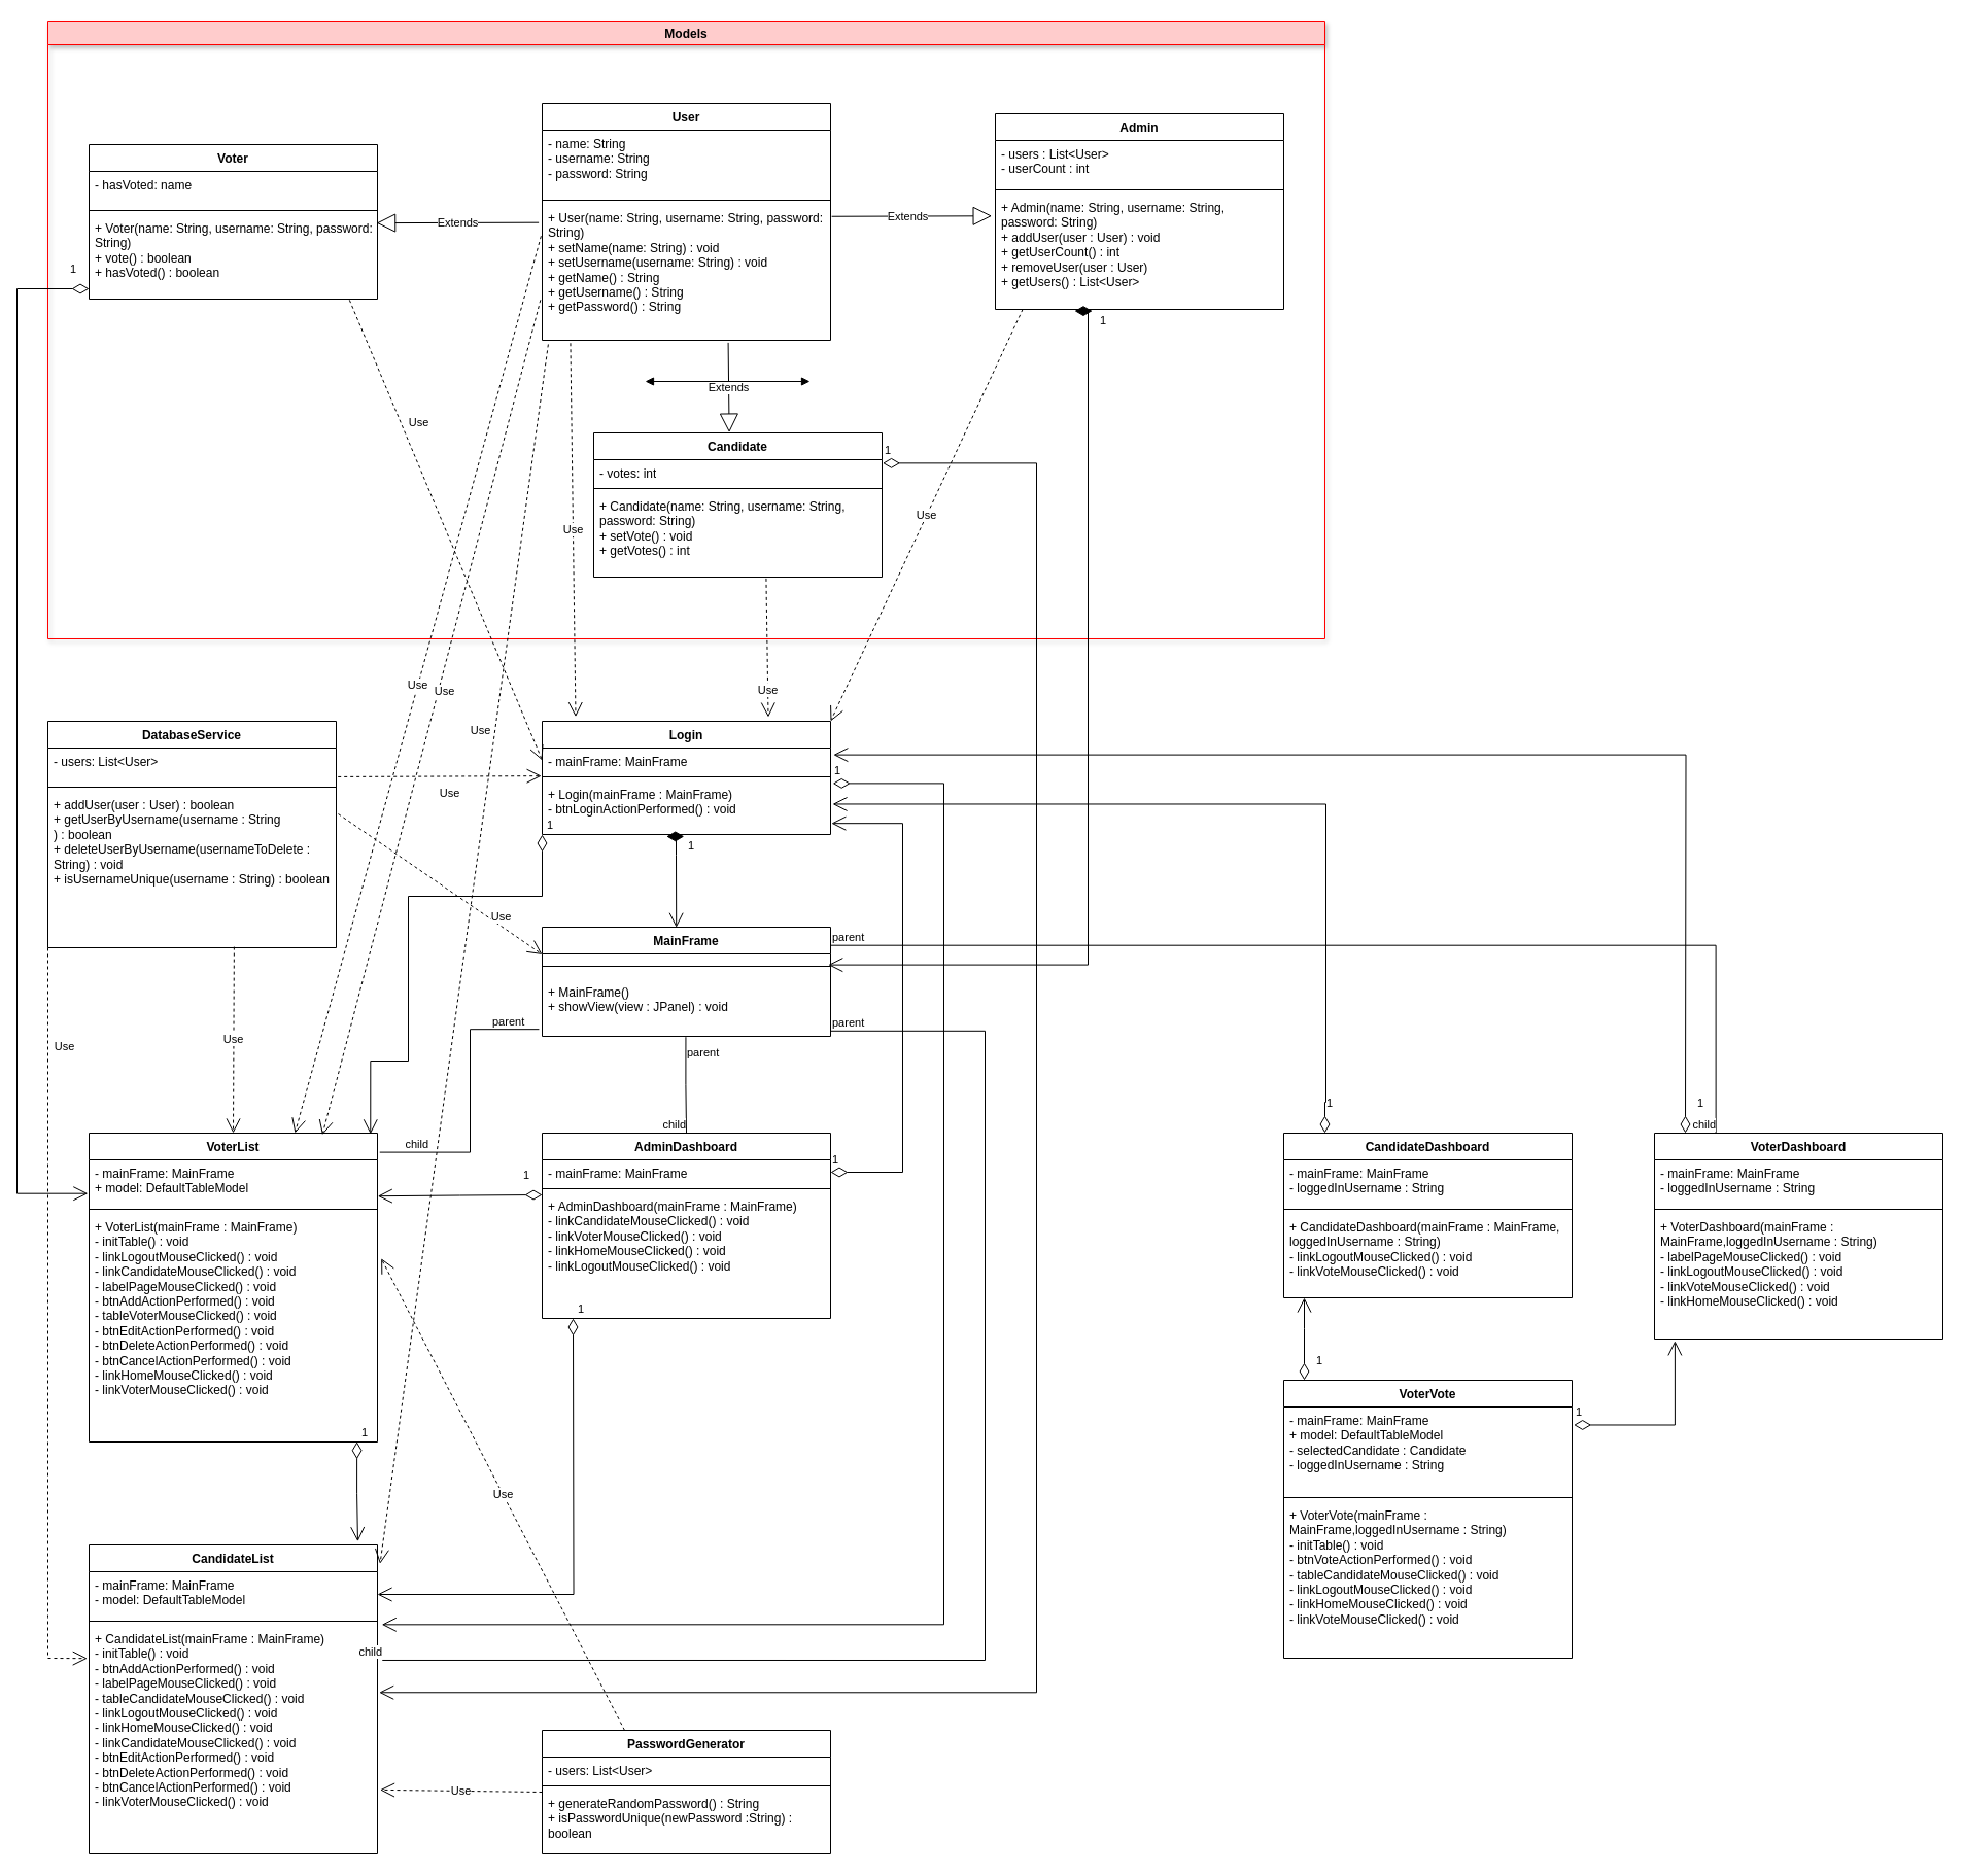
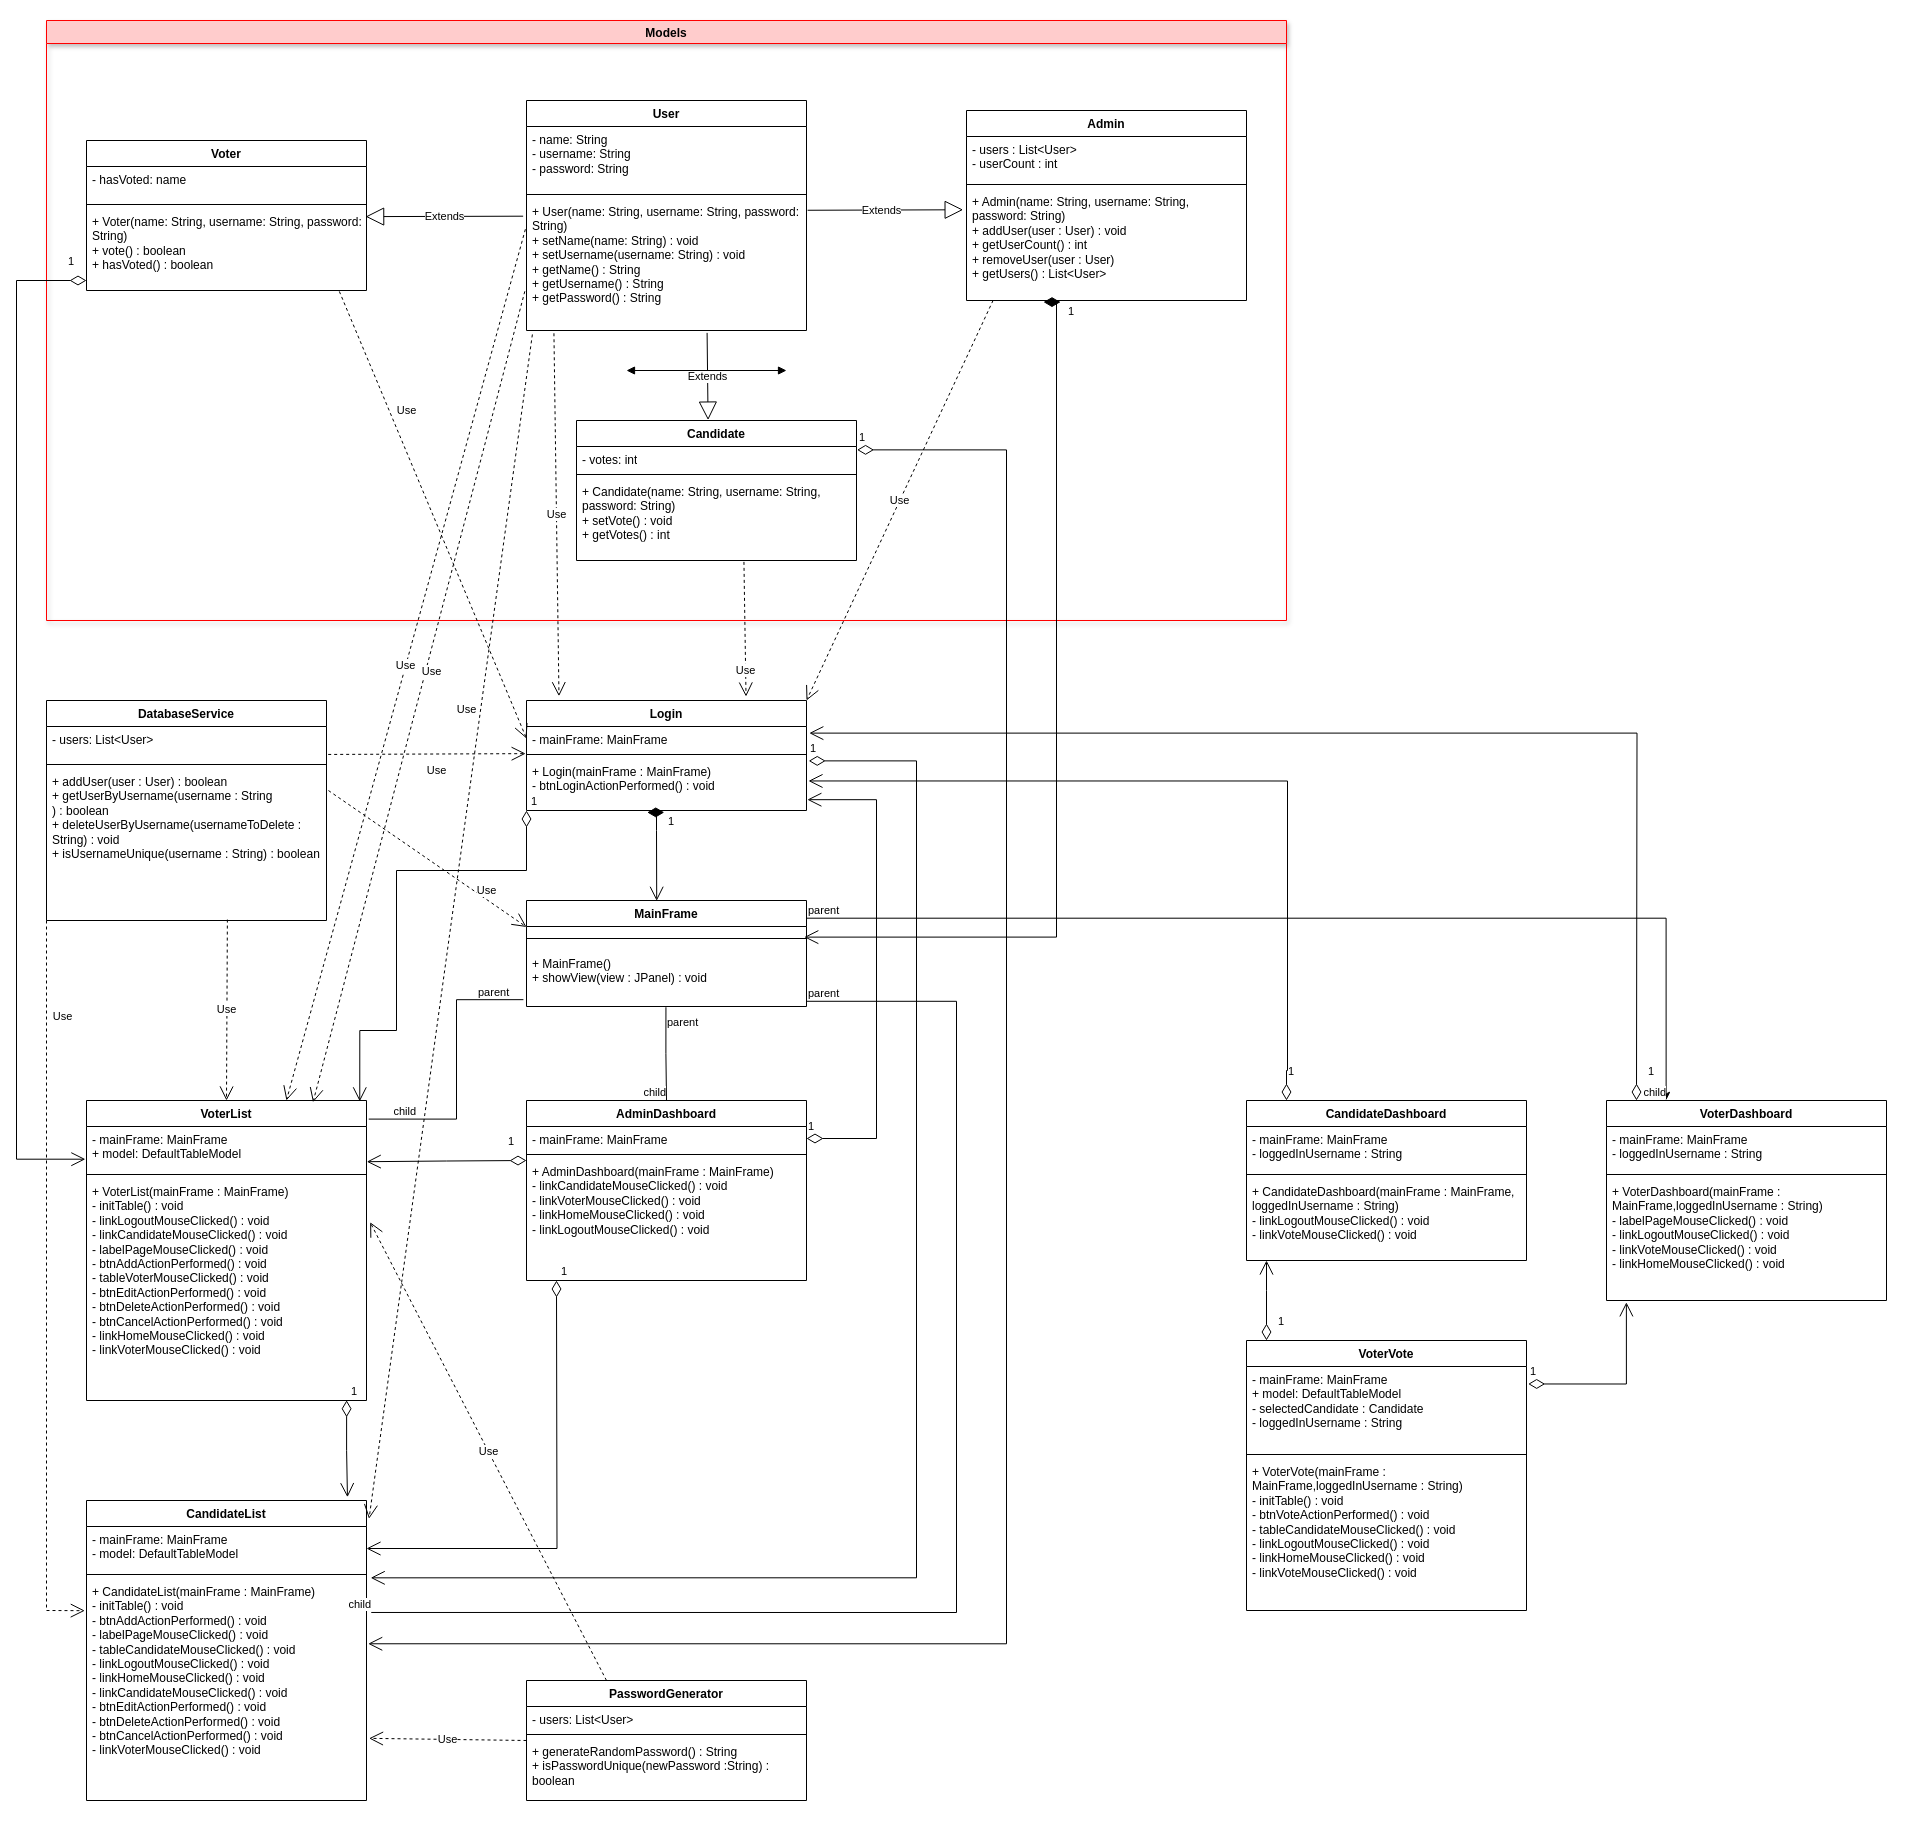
- <mxCell id="97" value="" style="endArrow=none;html=1;edgeStyle=orthogonalEdgeStyle;rounded=0;entryX=0.213;entryY=-0.001;entryDx=0;entryDy=0;entryPerimeter=0;exitX=1;exitY=0.167;exitDx=0;exitDy=0;exitPerimeter=0;" edge="1" parent="1" source="34" target="92"><mxGeometry relative="1" as="geometry"><mxPoint x="810" y="930" as="sourcePoint" /><mxPoint x="940" y="920" as="targetPoint" /></mxGeometry></mxCell>
+ <mxCell id="97" value="" style="endArrow=classic;html=1;edgeStyle=orthogonalEdgeStyle;rounded=0;entryX=0.213;entryY=-0.001;entryDx=0;entryDy=0;entryPerimeter=0;exitX=1;exitY=0.167;exitDx=0;exitDy=0;exitPerimeter=0;" edge="1" parent="1" source="34" target="92"><mxGeometry relative="1" as="geometry"><mxPoint x="810" y="930" as="sourcePoint" /><mxPoint x="940" y="920" as="targetPoint" /></mxGeometry></mxCell>
